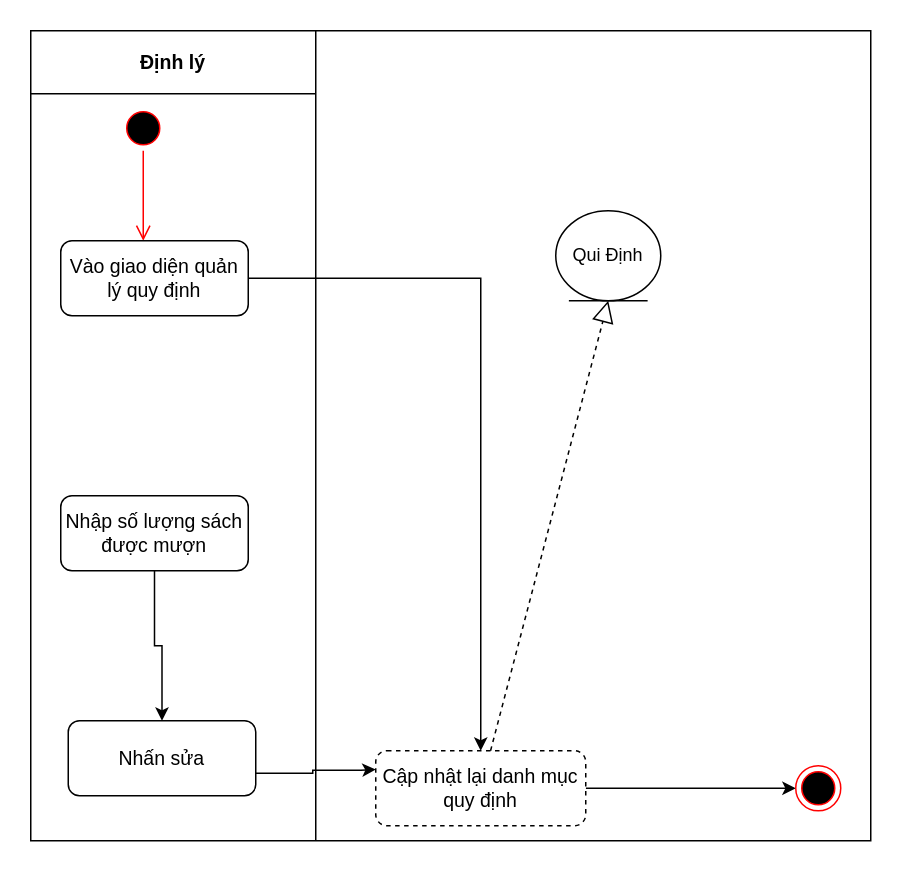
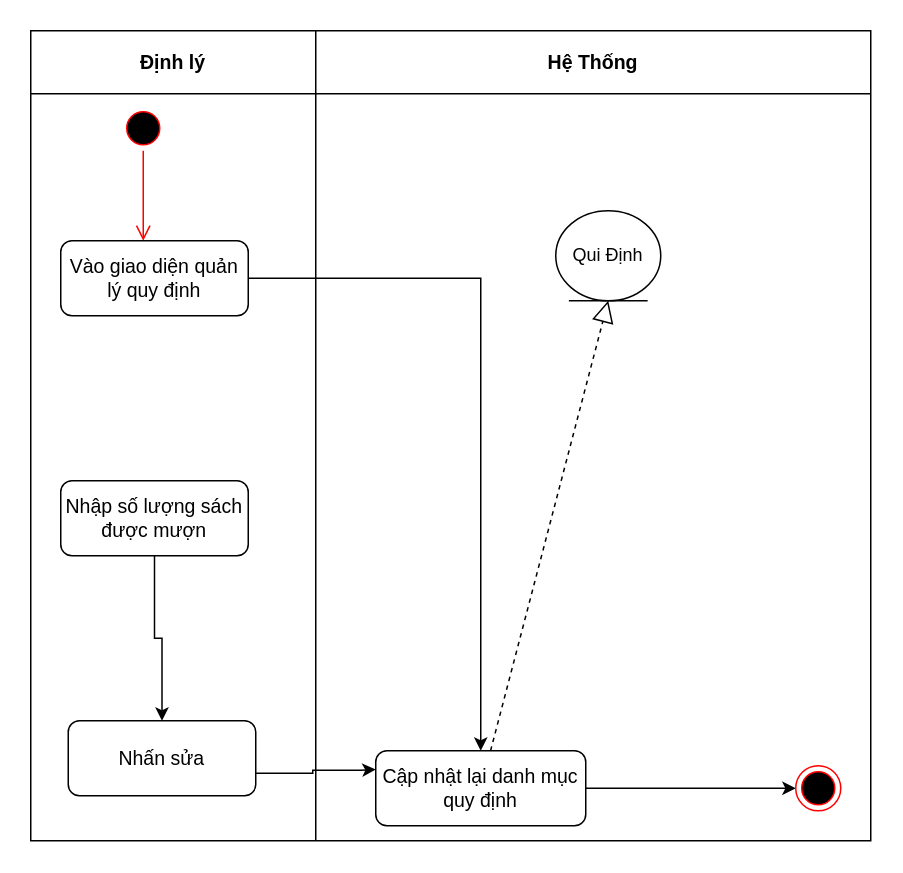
+ <mxCell id="5" value="&lt;b&gt;&lt;font style=&quot;font-size: 13px&quot;&gt;Hệ Thống&lt;/font&gt;&lt;/b&gt;" style="shape=partialRectangle;html=1;whiteSpace=wrap;connectable=0;overflow=hidden;fillColor=none;top=0;left=0;bottom=0;right=0;" parent="3" vertex="1"><mxGeometry x="190" width="370" height="42" as="geometry" /></mxCell>
- <mxCell id="15" value="Nhập số lượng sách được mượn" style="rounded=1;whiteSpace=wrap;html=1;fontSize=13;strokeColor=#000000;" parent="1" vertex="1"><mxGeometry x="40" y="330" width="125" height="50" as="geometry" /></mxCell>
+ <mxCell id="15" value="Nhập số lượng sách được mượn" style="rounded=1;whiteSpace=wrap;html=1;fontSize=13;strokeColor=#000000;" parent="1" vertex="1"><mxGeometry x="40" y="320" width="125" height="50" as="geometry" /></mxCell>
- <mxCell id="17" value="Cập nhật lại danh mục quy định" style="rounded=1;whiteSpace=wrap;html=1;fontSize=13;strokeColor=#000000;dashed=1;" parent="1" vertex="1"><mxGeometry x="250" y="500" width="140" height="50" as="geometry" /></mxCell>
+ <mxCell id="17" value="Cập nhật lại danh mục quy định" style="rounded=1;whiteSpace=wrap;html=1;fontSize=13;strokeColor=#000000;" parent="1" vertex="1"><mxGeometry x="250" y="500" width="140" height="50" as="geometry" /></mxCell>
